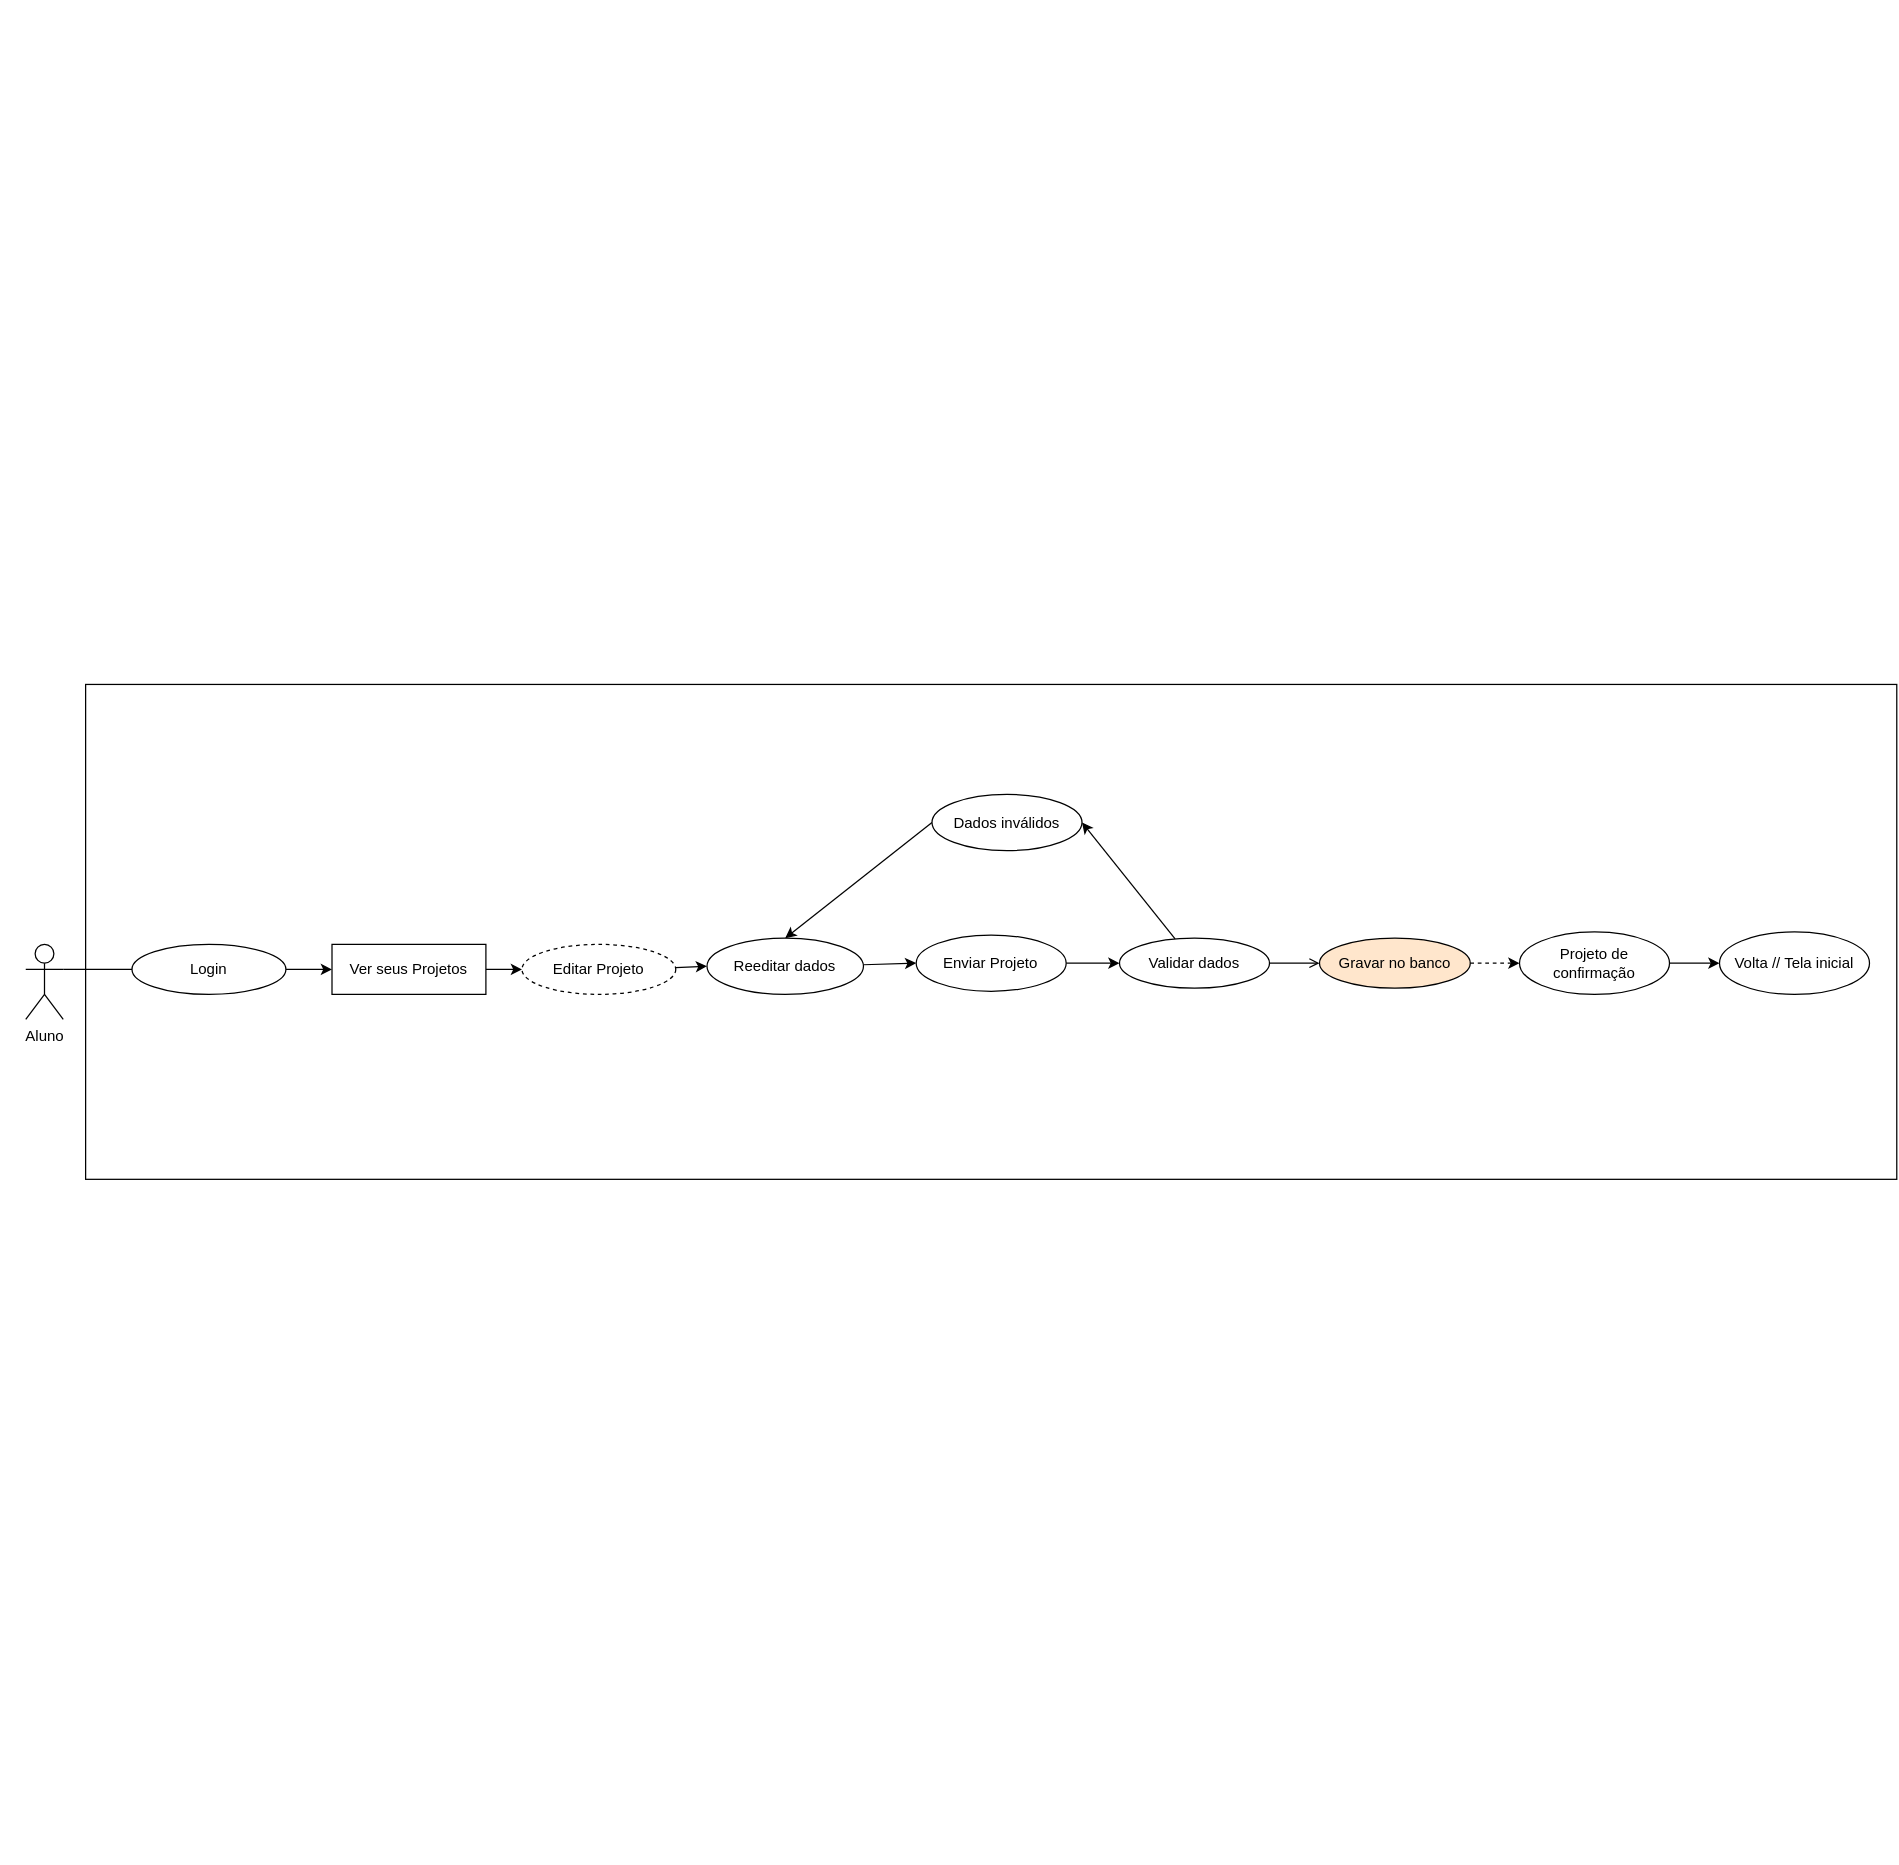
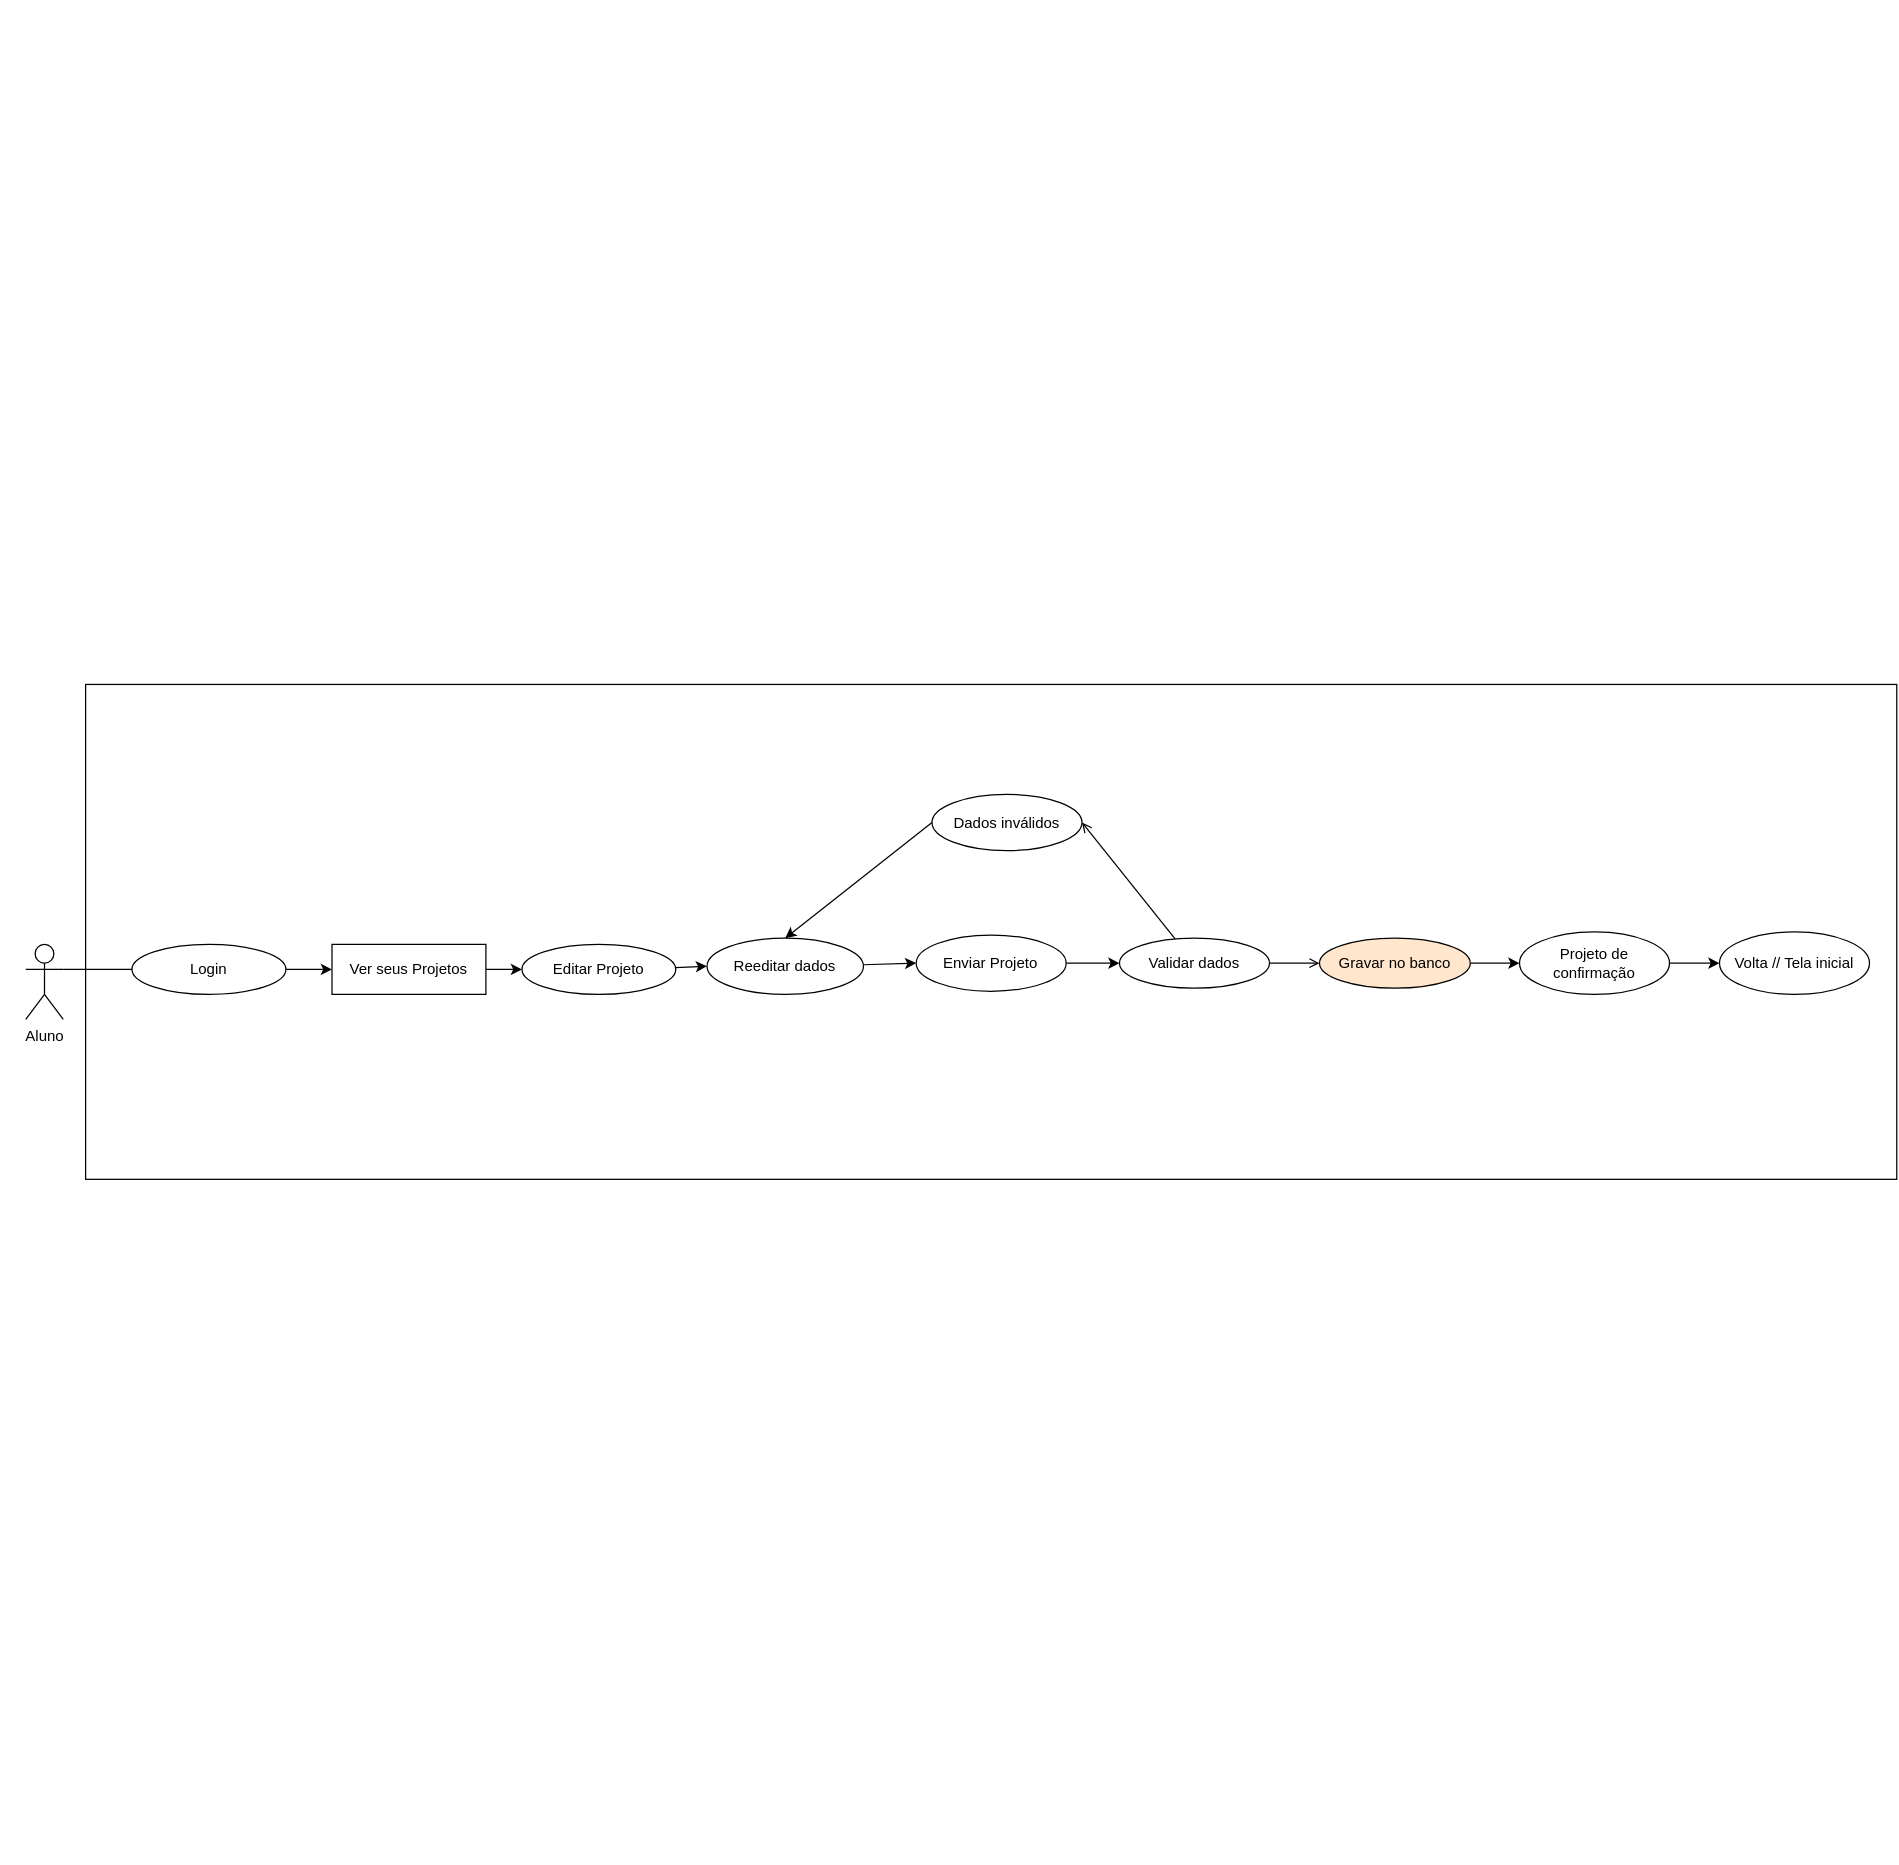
- <mxCell id="4" style="edgeStyle=none;html=1;entryX=1;entryY=0.5;entryDx=0;entryDy=0;" parent="1" source="6" target="20" edge="1"><mxGeometry relative="1" as="geometry" /></mxCell>
+ <mxCell id="4" style="edgeStyle=none;html=1;entryX=1;entryY=0.5;entryDx=0;entryDy=0;endArrow=open;" parent="1" source="6" target="20" edge="1"><mxGeometry relative="1" as="geometry" /></mxCell>
- <mxCell id="9" style="edgeStyle=none;html=1;entryX=0;entryY=0.5;entryDx=0;entryDy=0;dashed=1;" parent="1" source="10" target="12" edge="1"><mxGeometry relative="1" as="geometry"><mxPoint x="985" y="767.5" as="targetPoint" /></mxGeometry></mxCell>
+ <mxCell id="9" style="edgeStyle=none;html=1;entryX=0;entryY=0.5;entryDx=0;entryDy=0;" parent="1" source="10" target="12" edge="1"><mxGeometry relative="1" as="geometry"><mxPoint x="985" y="767.5" as="targetPoint" /></mxGeometry></mxCell>
- <mxCell id="18" value="Editar Projeto" style="ellipse;whiteSpace=wrap;html=1;dashed=1;" parent="1" vertex="1"><mxGeometry x="417" y="755" width="123" height="40" as="geometry" /></mxCell>
+ <mxCell id="18" value="Editar Projeto" style="ellipse;whiteSpace=wrap;html=1;" parent="1" vertex="1"><mxGeometry x="417" y="755" width="123" height="40" as="geometry" /></mxCell>
